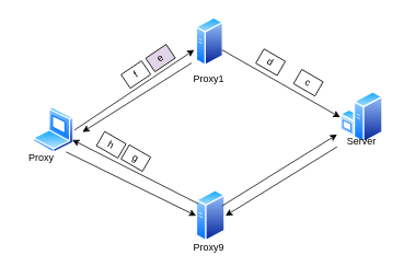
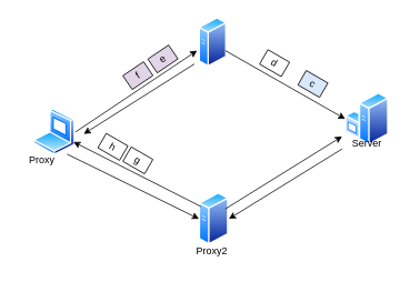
- <mxCell id="11" value="f" style="rounded=0;whiteSpace=wrap;html=1;rotation=-34;" vertex="1" parent="1"><mxGeometry x="150" y="80" width="30" height="20" as="geometry" /></mxCell>
+ <mxCell id="11" value="f" style="rounded=0;whiteSpace=wrap;html=1;rotation=-34;fillColor=#e1d5e7;" vertex="1" parent="1"><mxGeometry x="150" y="80" width="30" height="20" as="geometry" /></mxCell>
- <mxCell id="8" value="Proxy1" style="text;html=1;align=center;verticalAlign=middle;whiteSpace=wrap;rounded=0;" vertex="1" parent="1"><mxGeometry x="224" y="80" width="60" height="30" as="geometry" /></mxCell>
- <mxCell id="15" value="c" style="rounded=0;whiteSpace=wrap;html=1;rotation=30;" vertex="1" parent="1"><mxGeometry x="360" y="90" width="30" height="20" as="geometry" /></mxCell>
+ <mxCell id="15" value="c" style="rounded=0;whiteSpace=wrap;html=1;rotation=30;fillColor=#dae8fc;" vertex="1" parent="1"><mxGeometry x="360" y="90" width="30" height="20" as="geometry" /></mxCell>
- <mxCell id="9" value="Proxy9" style="text;html=1;align=center;verticalAlign=middle;whiteSpace=wrap;rounded=0;" vertex="1" parent="1"><mxGeometry x="224" y="286" width="60" height="30" as="geometry" /></mxCell>
+ <mxCell id="9" value="Proxy2" style="text;html=1;align=center;verticalAlign=middle;whiteSpace=wrap;rounded=0;" vertex="1" parent="1"><mxGeometry x="224" y="286" width="60" height="30" as="geometry" /></mxCell>
